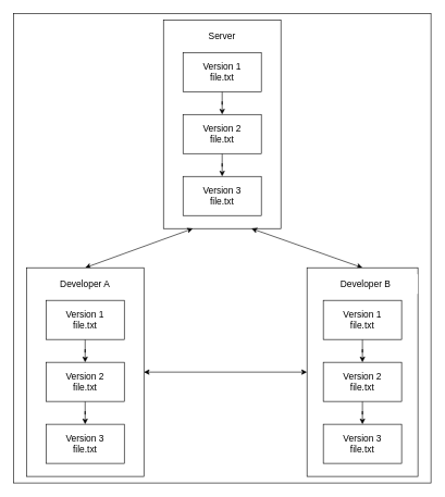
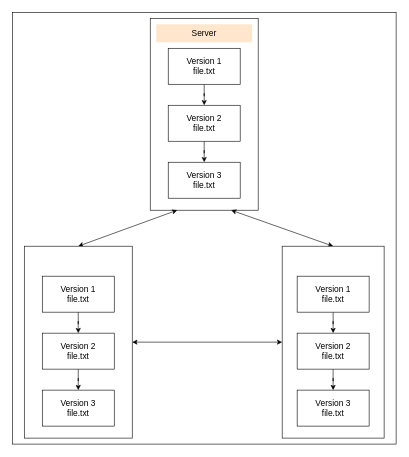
- <mxCell id="4" value="Server" style="rounded=0;whiteSpace=wrap;html=1;strokeColor=none;fontSize=14;" parent="1" vertex="1"><mxGeometry x="260" y="40" width="160" height="30" as="geometry" /></mxCell>
+ <mxCell id="4" value="Server" style="rounded=0;whiteSpace=wrap;html=1;strokeColor=none;fontSize=14;fillColor=#ffe6cc;" parent="1" vertex="1"><mxGeometry x="260" y="40" width="160" height="30" as="geometry" /></mxCell>
- <mxCell id="14" value="Developer A" style="rounded=0;whiteSpace=wrap;html=1;strokeColor=none;fontSize=14;" parent="1" vertex="1"><mxGeometry x="50" y="420" width="160" height="30" as="geometry" /></mxCell>
- <mxCell id="21" value="Developer B" style="rounded=0;whiteSpace=wrap;html=1;strokeColor=none;fontSize=14;" parent="1" vertex="1"><mxGeometry x="480" y="420" width="160" height="30" as="geometry" /></mxCell>
